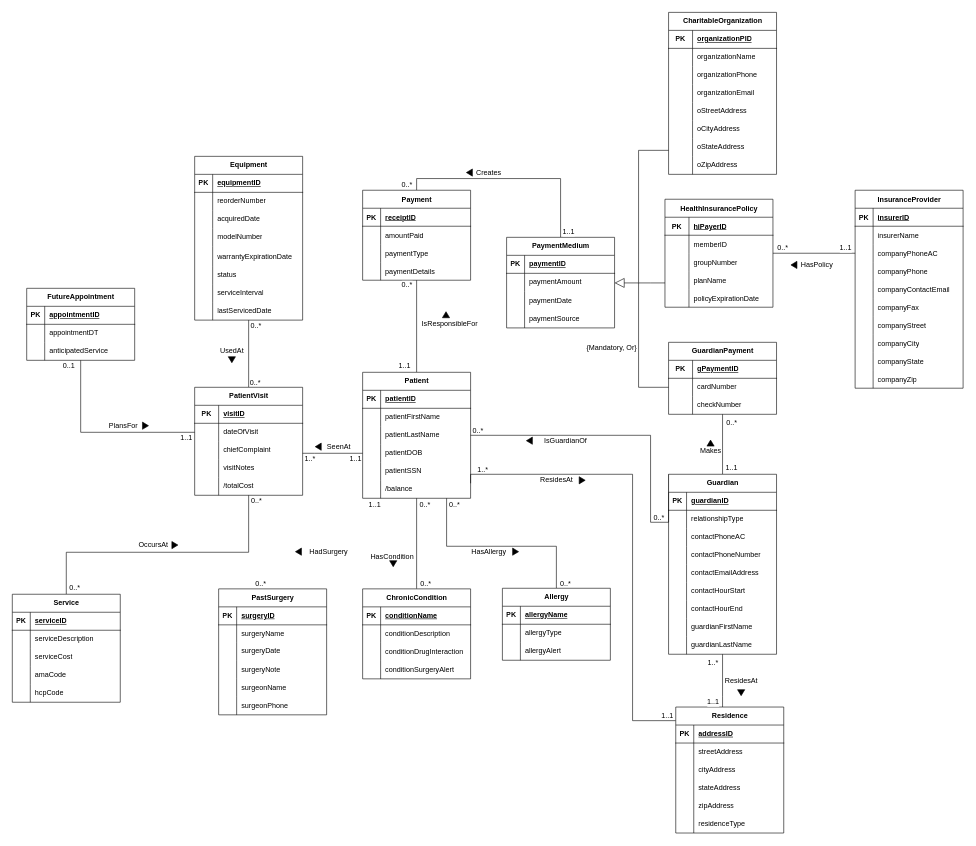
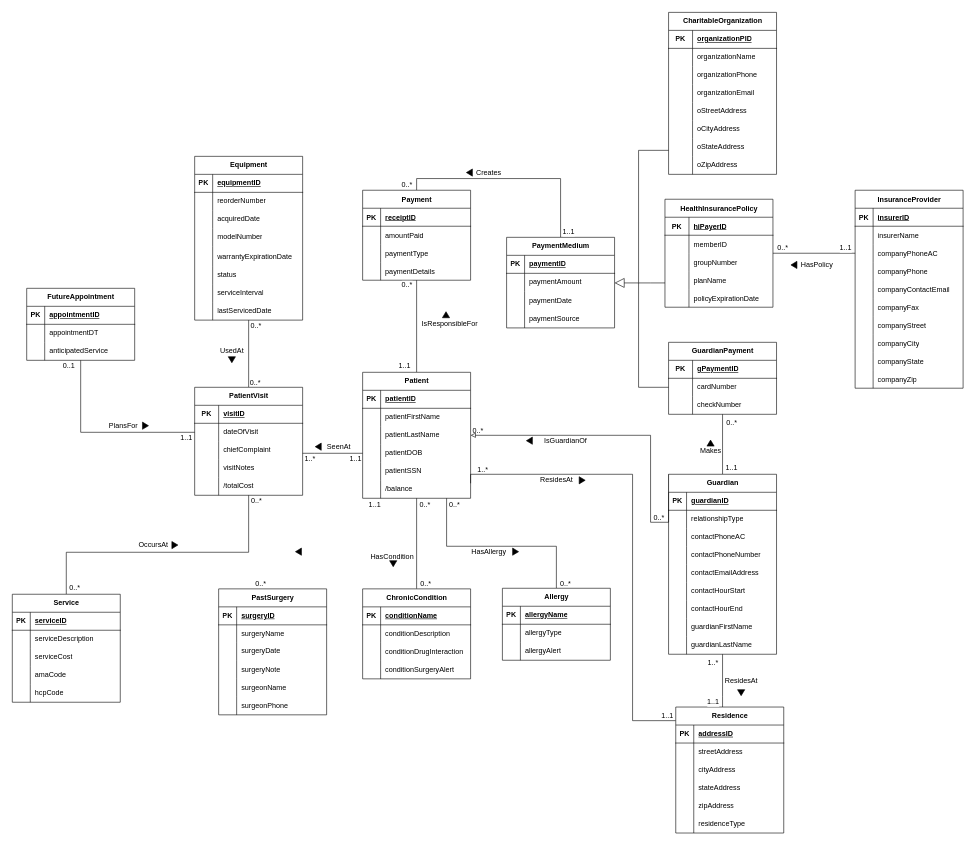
- <mxCell id="290" value="{Mandatory, Or}" style="text;html=1;align=center;verticalAlign=middle;resizable=0;points=[];autosize=1;strokeColor=none;fillColor=none;fontFamily=Helvetica;fontSize=12;fontColor=default;labelBackgroundColor=default;" vertex="1" parent="1"><mxGeometry x="964" y="564" width="110" height="30" as="geometry" /></mxCell>
- <mxCell id="76" style="edgeStyle=orthogonalEdgeStyle;rounded=0;orthogonalLoop=1;jettySize=auto;html=1;exitX=0;exitY=0;exitDx=0;exitDy=0;endArrow=none;endFill=0;" edge="1" parent="1" source="77" target="143"><mxGeometry relative="1" as="geometry"><Array as="points"><mxPoint x="1114" y="870" /><mxPoint x="1084" y="870" /><mxPoint x="1084" y="725" /></Array></mxGeometry></mxCell>
+ <mxCell id="76" style="edgeStyle=orthogonalEdgeStyle;rounded=0;orthogonalLoop=1;jettySize=auto;html=1;exitX=0;exitY=0;exitDx=0;exitDy=0;endArrow=block;endFill=0;" edge="1" parent="1" source="77" target="143"><mxGeometry relative="1" as="geometry"><Array as="points"><mxPoint x="1114" y="870" /><mxPoint x="1084" y="870" /><mxPoint x="1084" y="725" /></Array></mxGeometry></mxCell>
- <mxCell id="323" value="HadSurgery" style="text;html=1;align=center;verticalAlign=middle;resizable=0;points=[];autosize=1;strokeColor=none;fillColor=none;fontFamily=Helvetica;fontSize=12;fontColor=default;labelBackgroundColor=default;" vertex="1" parent="1"><mxGeometry x="502" y="904" width="90" height="30" as="geometry" /></mxCell>
